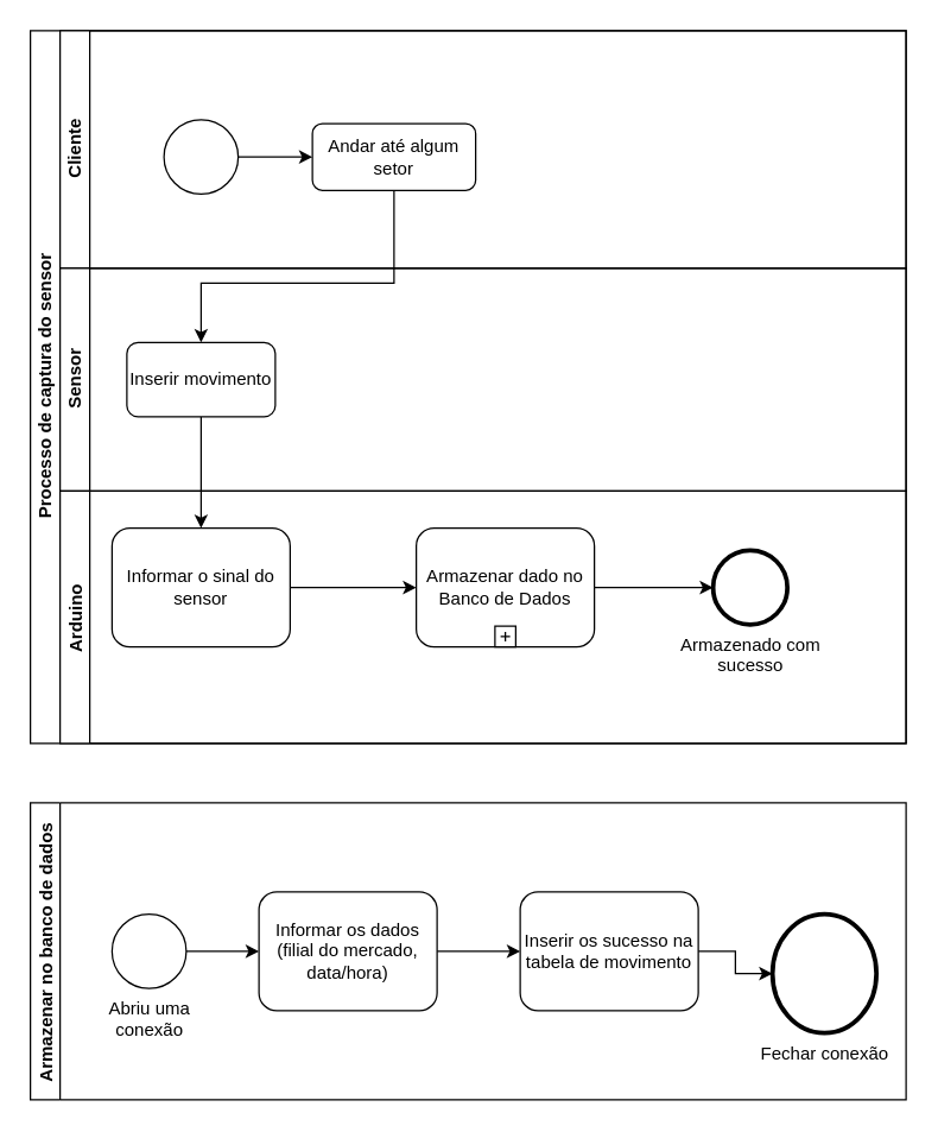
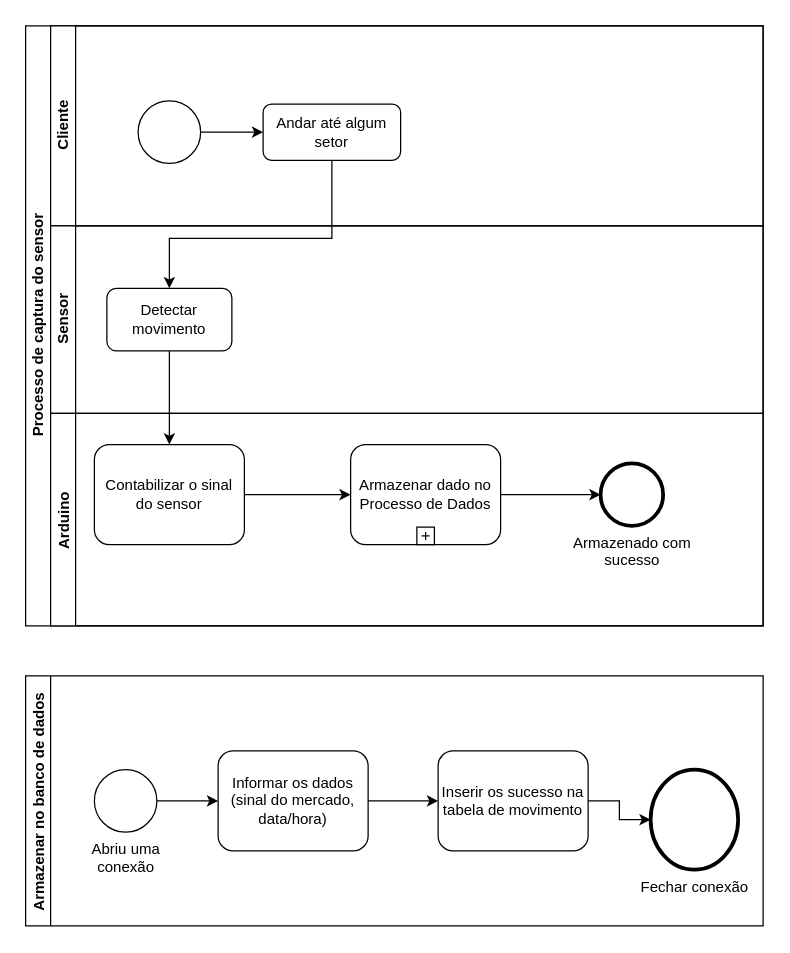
- <mxCell id="8" value="Inserir movimento" style="shape=ext;rounded=1;html=1;whiteSpace=wrap;" parent="7" vertex="1"><mxGeometry x="45" y="50" width="100" height="50" as="geometry" /></mxCell>
+ <mxCell id="8" value="Detectar movimento" style="shape=ext;rounded=1;html=1;whiteSpace=wrap;" parent="7" vertex="1"><mxGeometry x="45" y="50" width="100" height="50" as="geometry" /></mxCell>
- <mxCell id="12" value="Informar o sinal do sensor" style="shape=ext;rounded=1;html=1;whiteSpace=wrap;" vertex="1" parent="10"><mxGeometry x="35" y="25" width="120" height="80" as="geometry" /></mxCell>
+ <mxCell id="12" value="Contabilizar o sinal do sensor" style="shape=ext;rounded=1;html=1;whiteSpace=wrap;" vertex="1" parent="10"><mxGeometry x="35" y="25" width="120" height="80" as="geometry" /></mxCell>
- <mxCell id="14" value="Armazenar dado no Banco de Dados" style="html=1;whiteSpace=wrap;rounded=1;dropTarget=0;" vertex="1" parent="10"><mxGeometry x="240" y="25" width="120" height="80" as="geometry" /></mxCell>
+ <mxCell id="14" value="Armazenar dado no Processo de Dados" style="html=1;whiteSpace=wrap;rounded=1;dropTarget=0;" vertex="1" parent="10"><mxGeometry x="240" y="25" width="120" height="80" as="geometry" /></mxCell>
- <mxCell id="23" value="Informar os dados (filial do mercado, data/hora)" style="shape=ext;rounded=1;html=1;whiteSpace=wrap;" vertex="1" parent="19"><mxGeometry x="154" y="60" width="120" height="80" as="geometry" /></mxCell>
+ <mxCell id="23" value="Informar os dados (sinal do mercado, data/hora)" style="shape=ext;rounded=1;html=1;whiteSpace=wrap;" vertex="1" parent="19"><mxGeometry x="154" y="60" width="120" height="80" as="geometry" /></mxCell>
